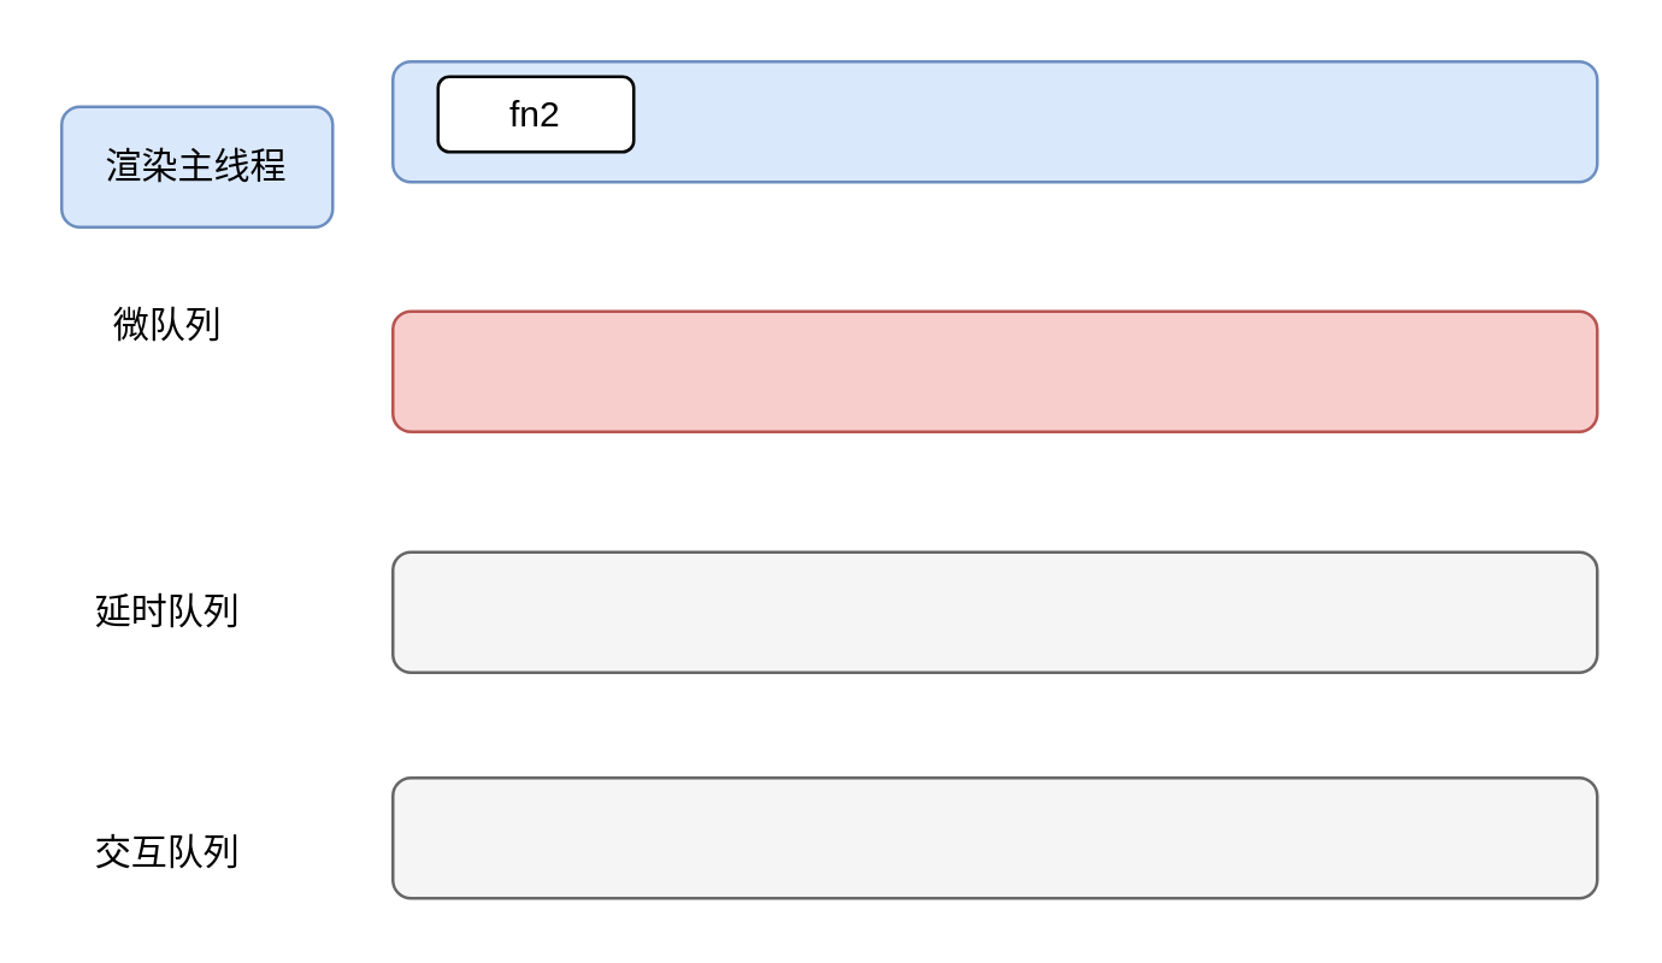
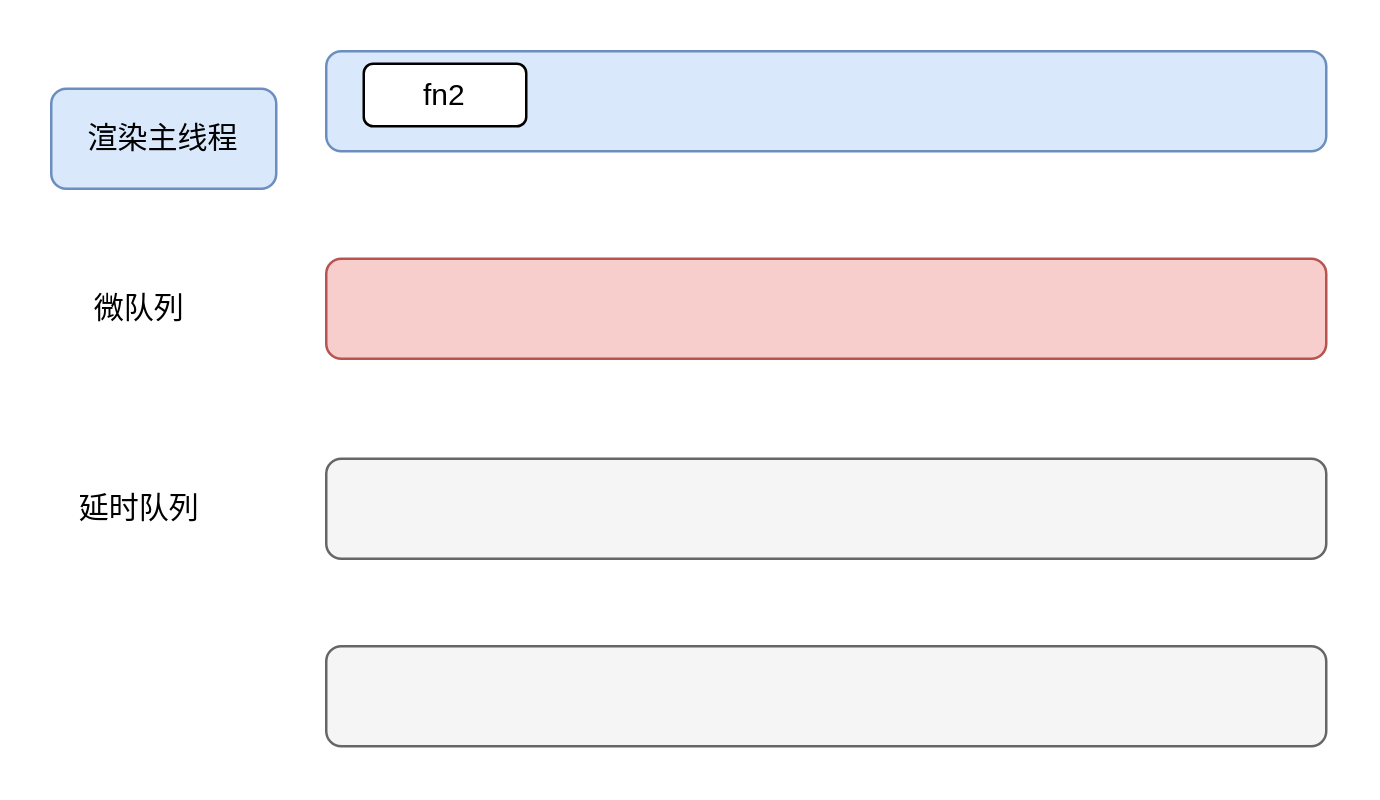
- <mxCell id="4" value="微队列" style="text;html=1;align=center;verticalAlign=middle;resizable=0;points=[];autosize=1;strokeColor=none;fillColor=none;" parent="1" vertex="1"><mxGeometry x="28" y="95" width="54" height="26" as="geometry" /></mxCell>
+ <mxCell id="4" value="微队列" style="text;html=1;align=center;verticalAlign=middle;resizable=0;points=[];autosize=1;strokeColor=none;fillColor=none;" parent="1" vertex="1"><mxGeometry x="28" y="110" width="54" height="26" as="geometry" /></mxCell>
- <mxCell id="6" value="交互队列" style="text;html=1;align=center;verticalAlign=middle;resizable=0;points=[];autosize=1;strokeColor=none;fillColor=none;" parent="1" vertex="1"><mxGeometry x="20" y="268" width="70" height="30" as="geometry" /></mxCell>
